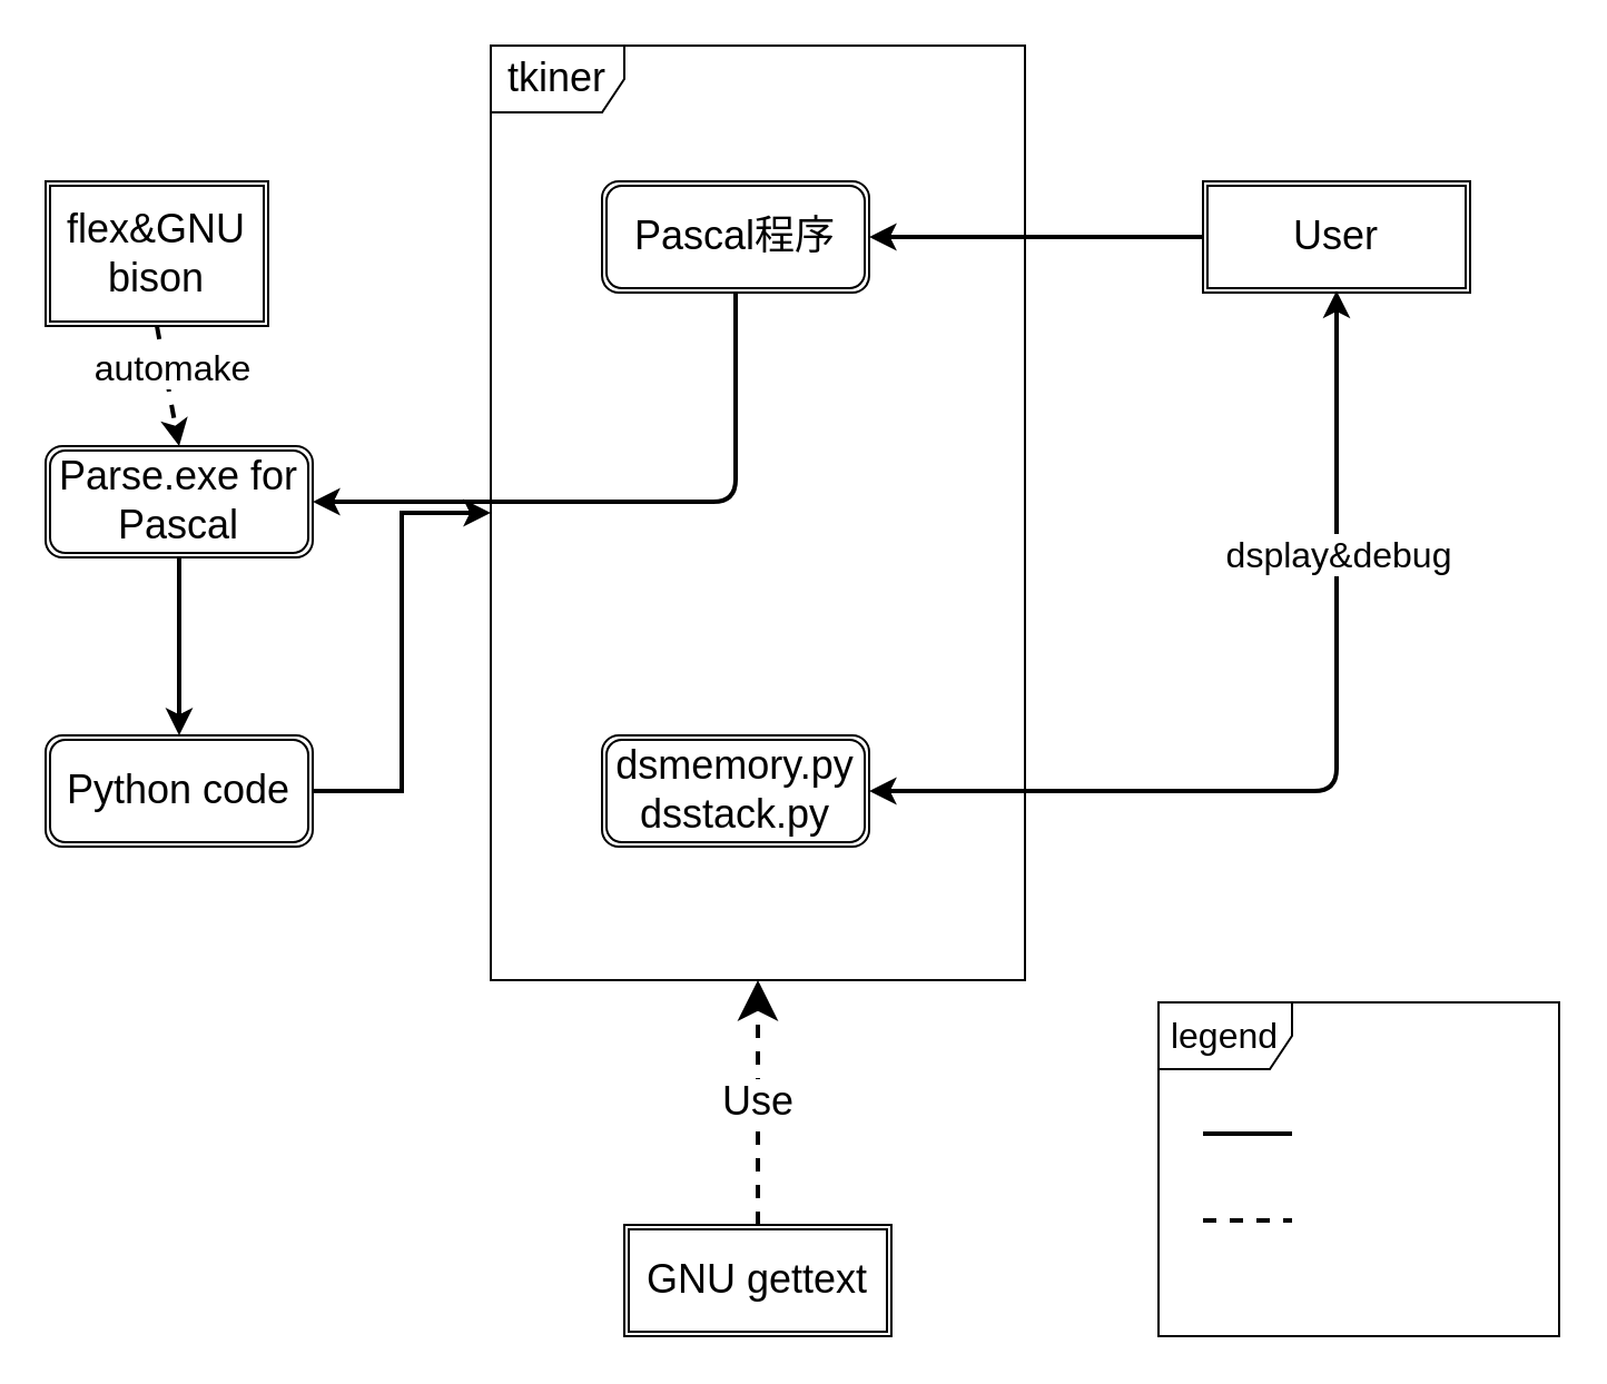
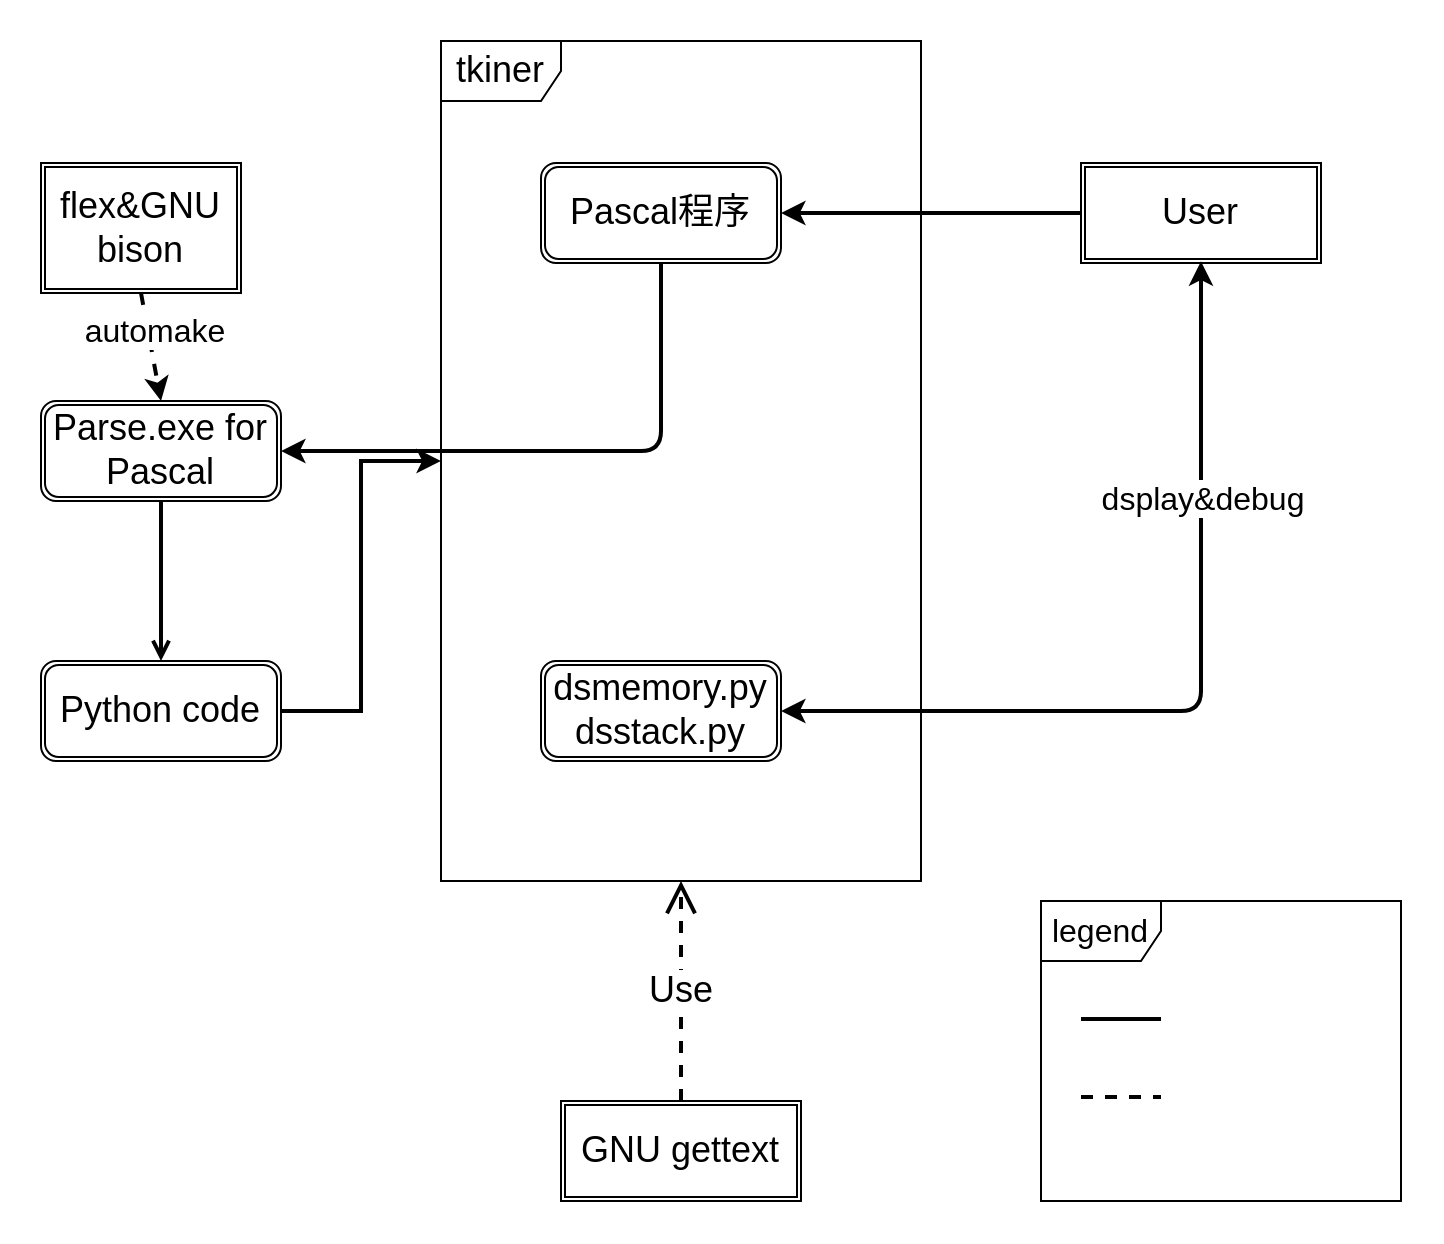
- <mxCell id="7" value="" style="edgeStyle=orthogonalEdgeStyle;rounded=0;orthogonalLoop=1;jettySize=auto;html=1;strokeWidth=2;fontSize=18;" edge="1" parent="1" source="8" target="10"><mxGeometry relative="1" as="geometry" /></mxCell>
+ <mxCell id="7" value="" style="edgeStyle=orthogonalEdgeStyle;rounded=0;orthogonalLoop=1;jettySize=auto;html=1;strokeWidth=2;fontSize=18;endArrow=open;" edge="1" parent="1" source="8" target="10"><mxGeometry relative="1" as="geometry" /></mxCell>
- <mxCell id="16" value="Use" style="endArrow=classic;endSize=12;dashed=1;html=1;strokeWidth=2;fontSize=18;exitX=0.5;exitY=0;exitDx=0;exitDy=0;" edge="1" parent="1" source="15" target="2"><mxGeometry width="160" relative="1" as="geometry"><mxPoint x="500" y="570" as="sourcePoint" /><mxPoint x="660" y="570" as="targetPoint" /></mxGeometry></mxCell>
+ <mxCell id="16" value="Use" style="endArrow=open;endSize=12;dashed=1;html=1;strokeWidth=2;fontSize=18;exitX=0.5;exitY=0;exitDx=0;exitDy=0;" edge="1" parent="1" source="15" target="2"><mxGeometry width="160" relative="1" as="geometry"><mxPoint x="500" y="570" as="sourcePoint" /><mxPoint x="660" y="570" as="targetPoint" /></mxGeometry></mxCell>
